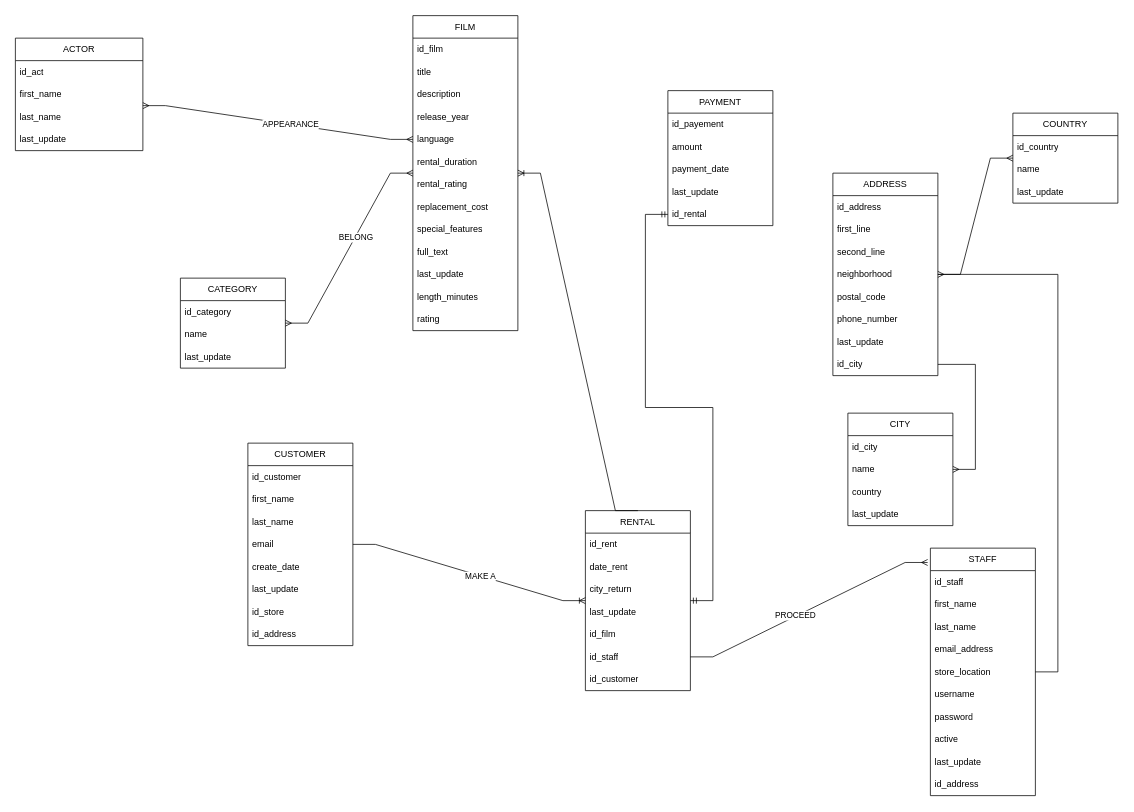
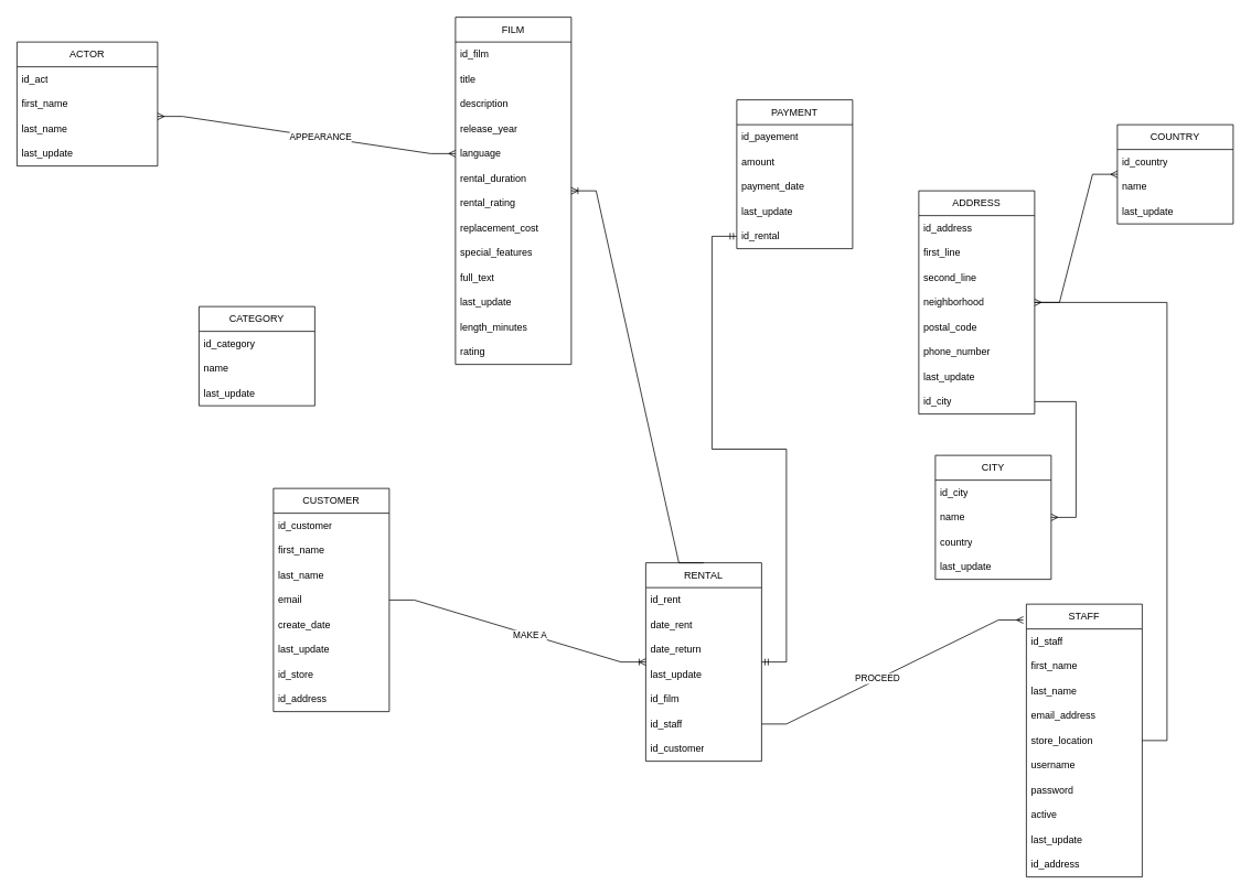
- <mxCell id="79" value="" style="edgeStyle=entityRelationEdgeStyle;fontSize=12;html=1;endArrow=ERmany;startArrow=ERmany;rounded=0;" parent="1" source="21" target="7" edge="1"><mxGeometry width="100" height="100" relative="1" as="geometry"><mxPoint x="480" y="310" as="sourcePoint" /><mxPoint x="580" y="210" as="targetPoint" /></mxGeometry></mxCell>
- <mxCell id="80" value="BELONG" style="edgeLabel;html=1;align=center;verticalAlign=middle;resizable=0;points=[];" parent="79" vertex="1" connectable="0"><mxGeometry x="0.122" relative="1" as="geometry"><mxPoint y="1" as="offset" /></mxGeometry></mxCell>
- <mxCell id="28" value="city_return" style="text;strokeColor=none;fillColor=none;align=left;verticalAlign=middle;spacingLeft=4;spacingRight=4;overflow=hidden;points=[[0,0.5],[1,0.5]];portConstraint=eastwest;rotatable=0;whiteSpace=wrap;html=1;" parent="25" vertex="1"><mxGeometry y="90" width="140" height="30" as="geometry" /></mxCell>
+ <mxCell id="28" value="date_return" style="text;strokeColor=none;fillColor=none;align=left;verticalAlign=middle;spacingLeft=4;spacingRight=4;overflow=hidden;points=[[0,0.5],[1,0.5]];portConstraint=eastwest;rotatable=0;whiteSpace=wrap;html=1;" parent="25" vertex="1"><mxGeometry y="90" width="140" height="30" as="geometry" /></mxCell>
